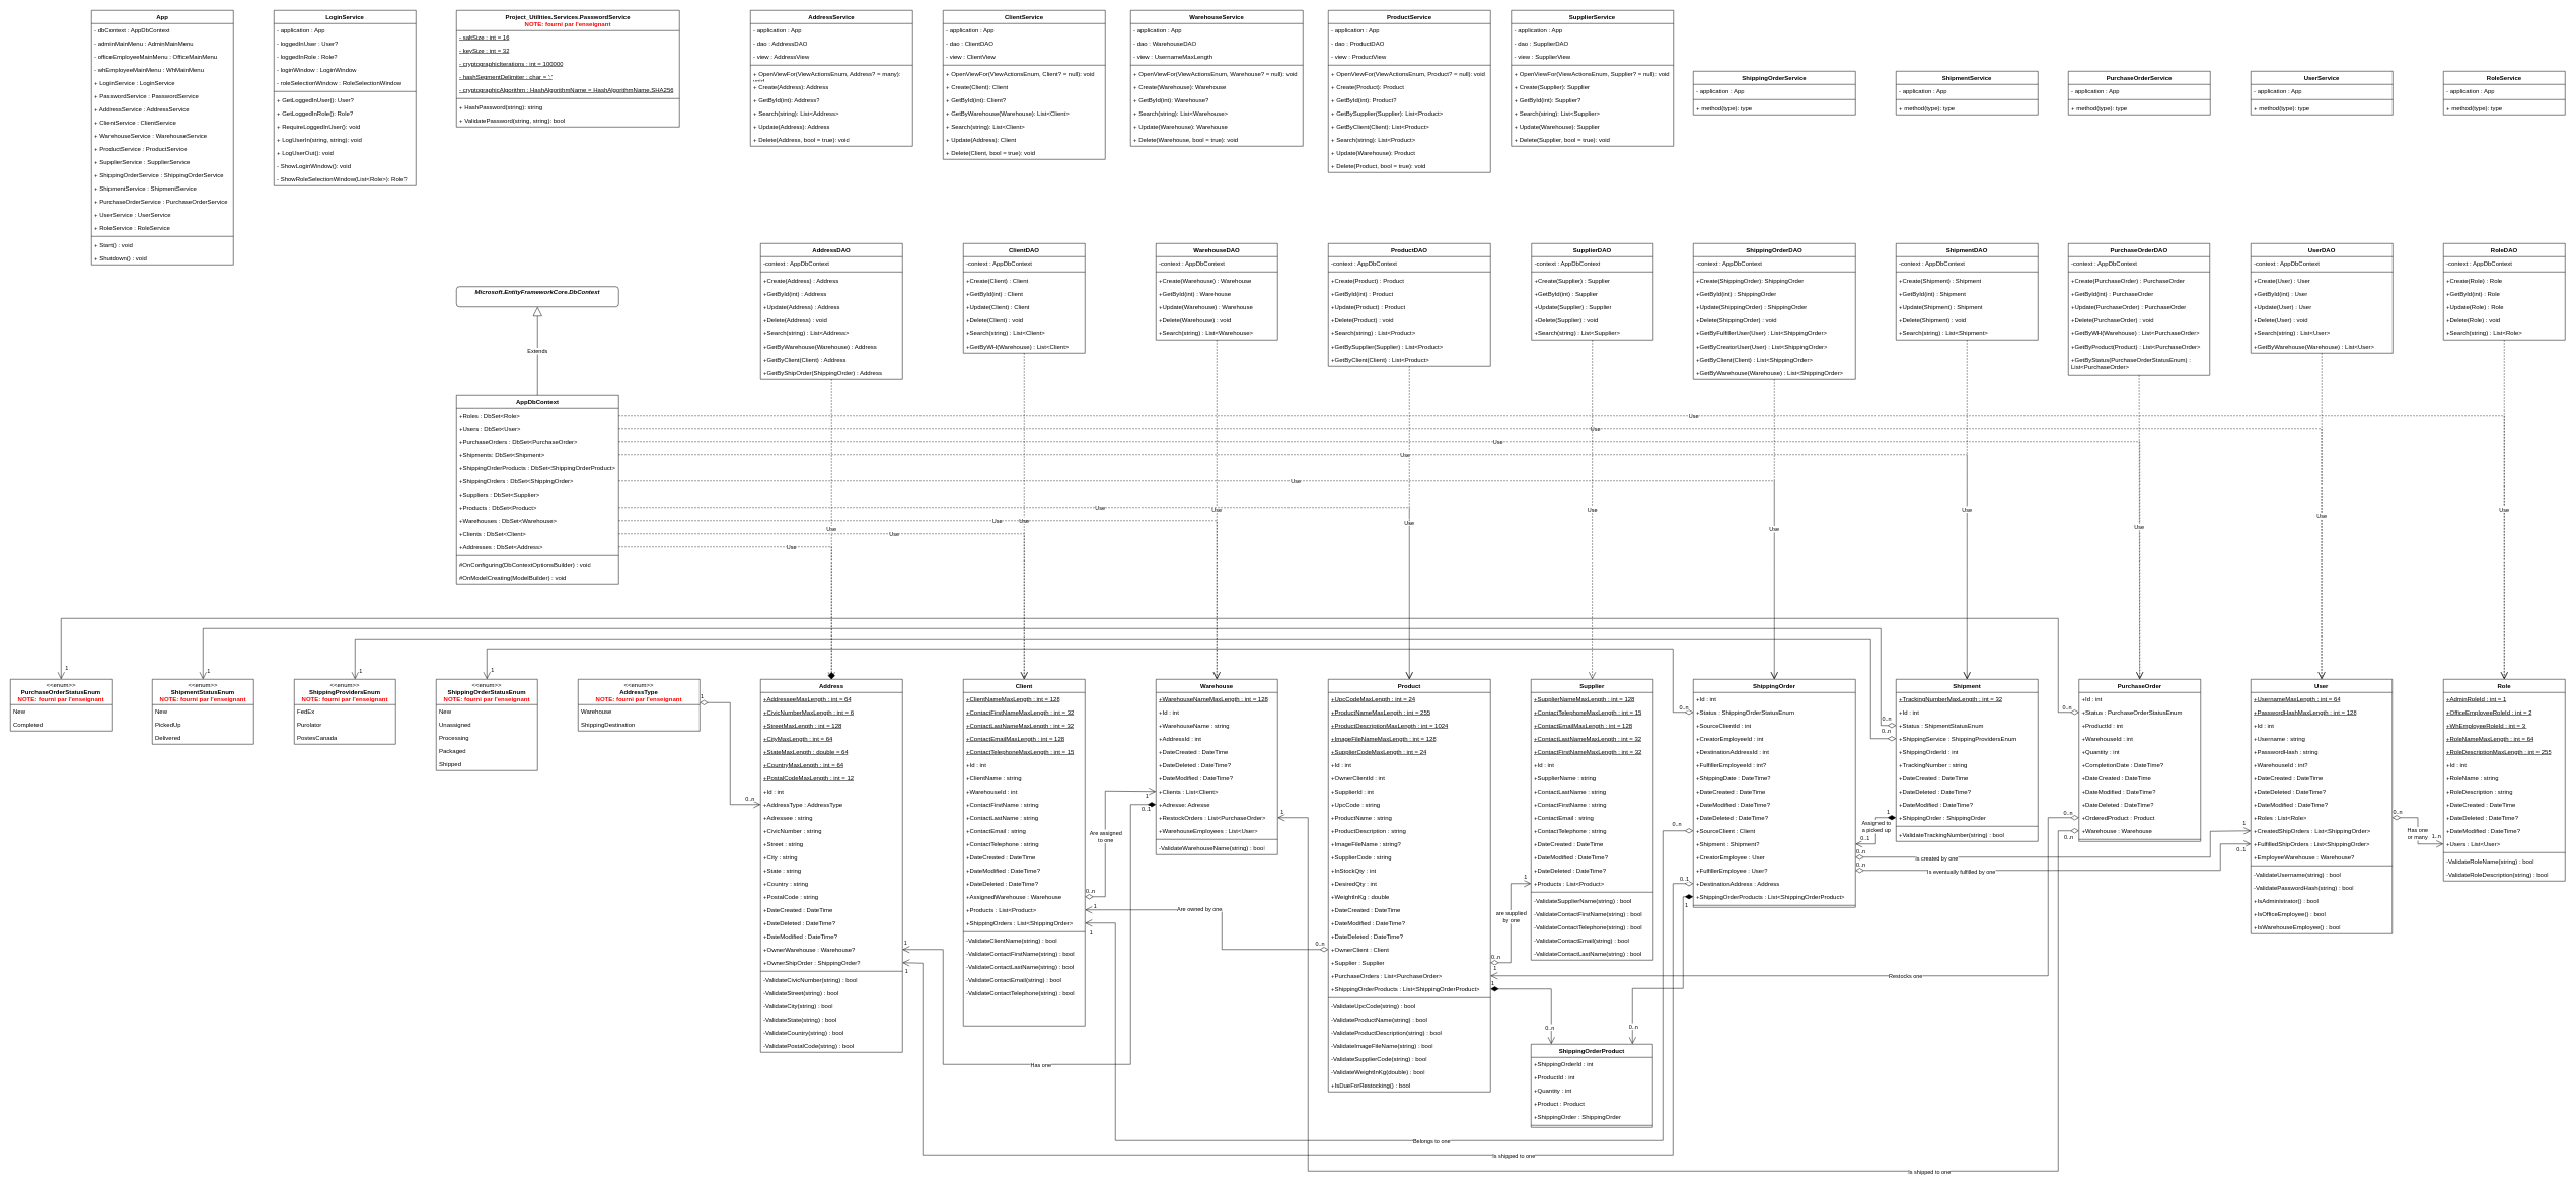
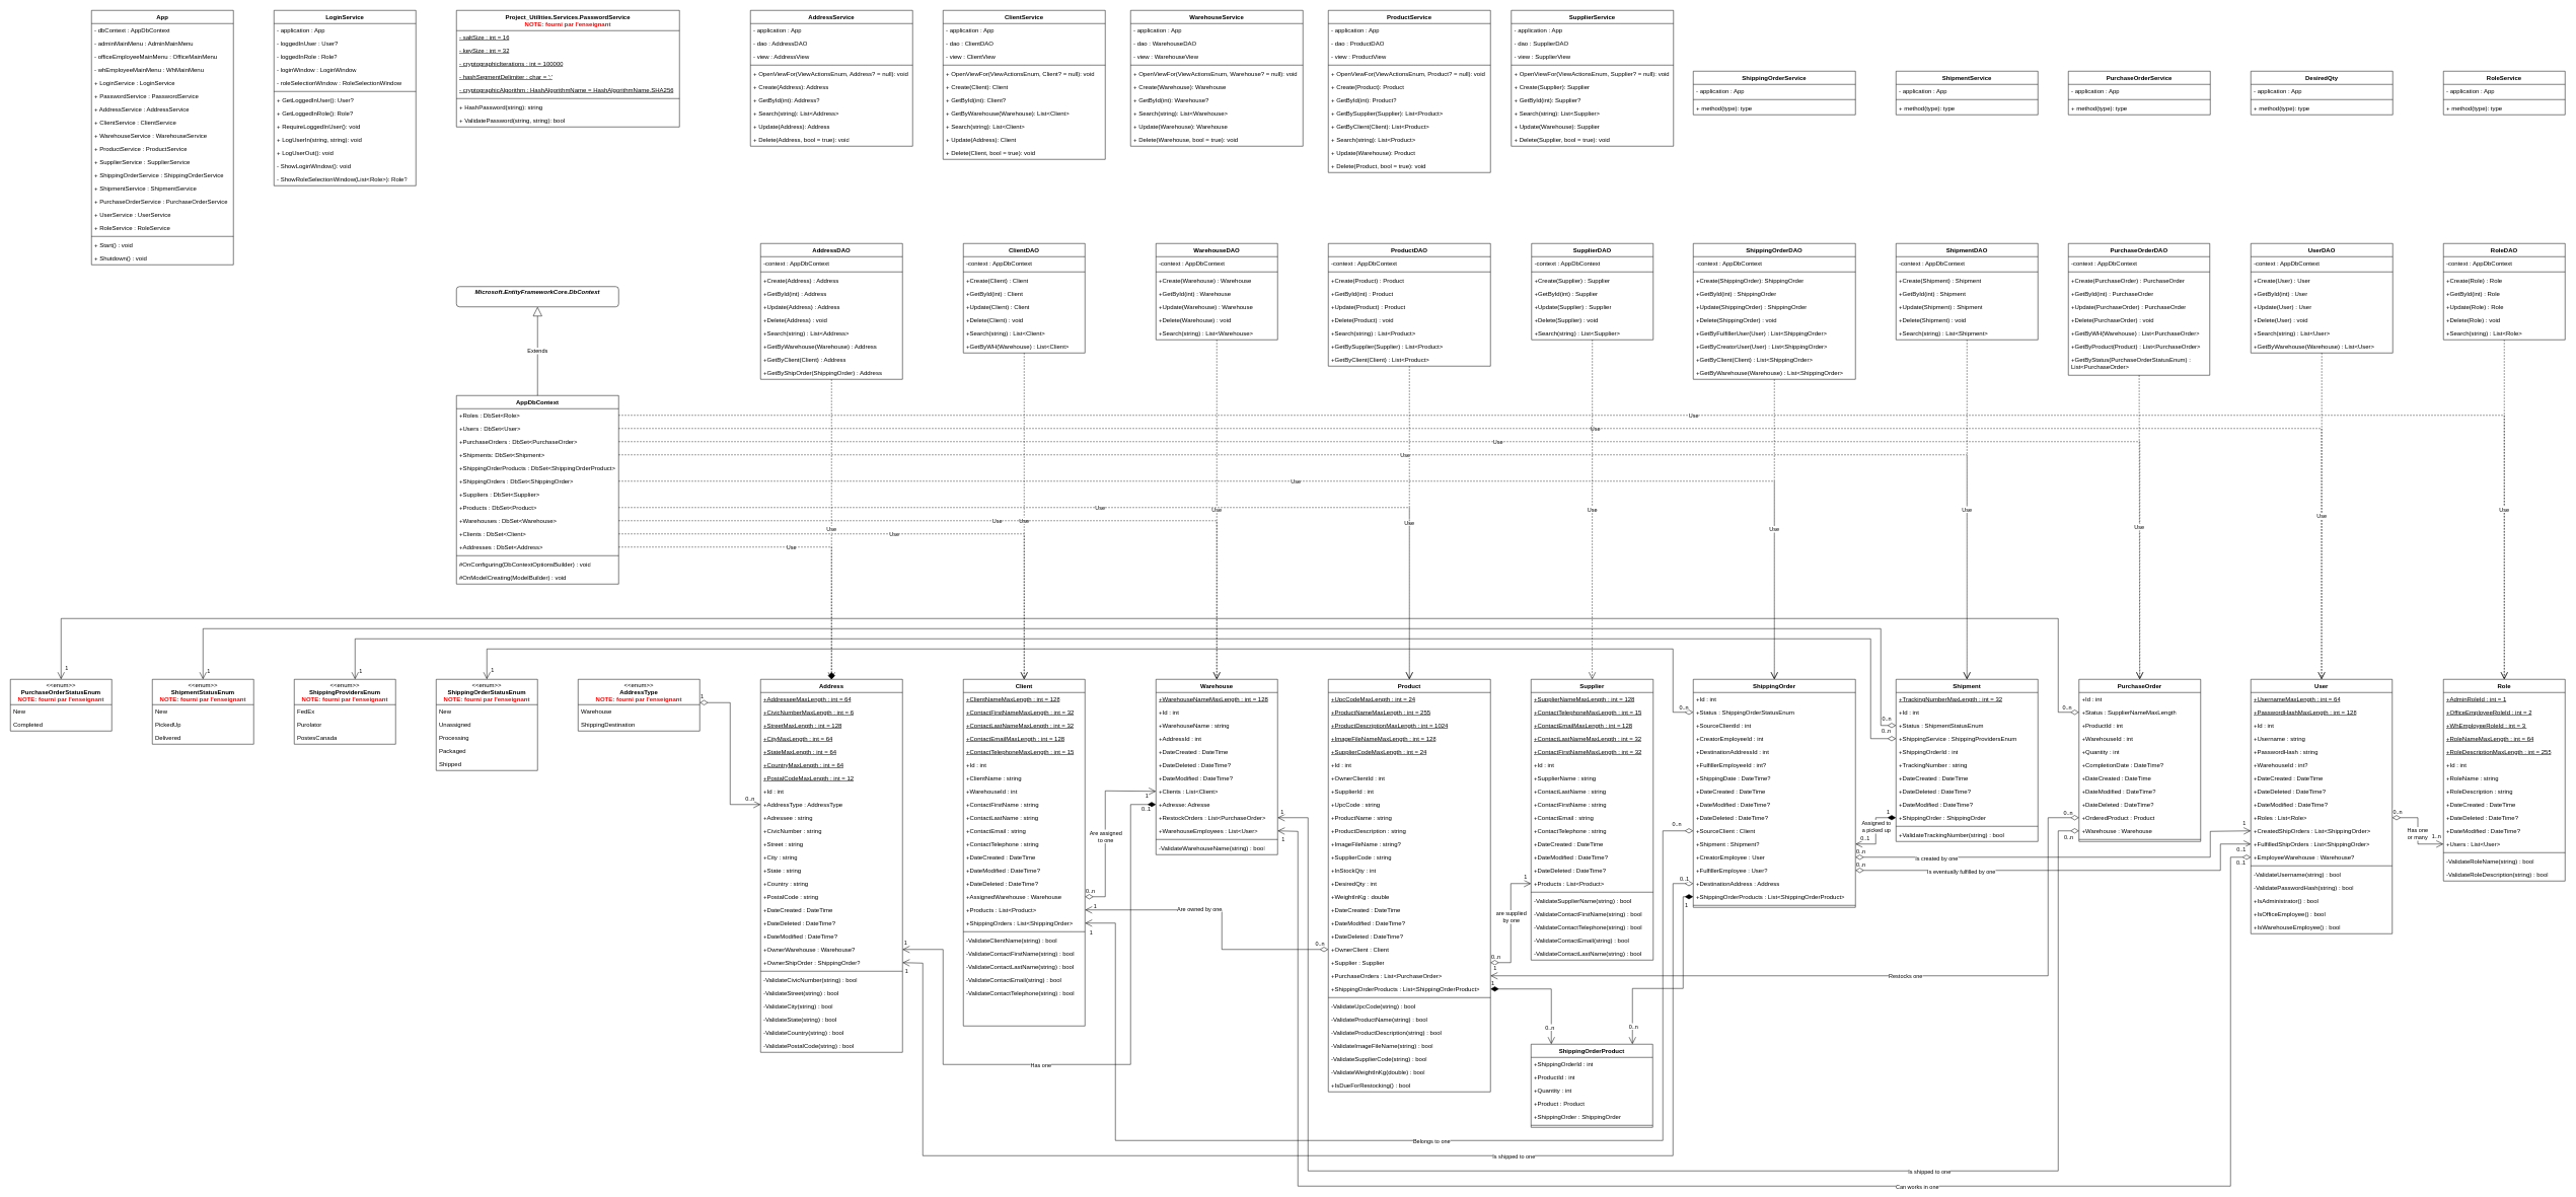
- <mxCell id="501" value="- view : UsernameMaxLength" style="text;strokeColor=none;fillColor=none;align=left;verticalAlign=top;spacingLeft=4;spacingRight=4;overflow=hidden;rotatable=0;points=[[0,0.5],[1,0.5]];portConstraint=eastwest;whiteSpace=wrap;html=1;" vertex="1" parent="498"><mxGeometry y="78" width="340" height="26" as="geometry" /></mxCell>
+ <mxCell id="501" value="- view : WarehouseView" style="text;strokeColor=none;fillColor=none;align=left;verticalAlign=top;spacingLeft=4;spacingRight=4;overflow=hidden;rotatable=0;points=[[0,0.5],[1,0.5]];portConstraint=eastwest;whiteSpace=wrap;html=1;" vertex="1" parent="498"><mxGeometry y="78" width="340" height="26" as="geometry" /></mxCell>
- <mxCell id="387" value="+ OpenViewFor(ViewActionsEnum, Address? = many): void" style="text;strokeColor=none;fillColor=none;align=left;verticalAlign=top;spacingLeft=4;spacingRight=4;overflow=hidden;rotatable=0;points=[[0,0.5],[1,0.5]];portConstraint=eastwest;whiteSpace=wrap;html=1;" parent="382" vertex="1"><mxGeometry y="112" width="320" height="26" as="geometry" /></mxCell>
+ <mxCell id="387" value="+ OpenViewFor(ViewActionsEnum, Address? = null): void" style="text;strokeColor=none;fillColor=none;align=left;verticalAlign=top;spacingLeft=4;spacingRight=4;overflow=hidden;rotatable=0;points=[[0,0.5],[1,0.5]];portConstraint=eastwest;whiteSpace=wrap;html=1;" parent="382" vertex="1"><mxGeometry y="112" width="320" height="26" as="geometry" /></mxCell>
- <mxCell id="417" value="UserService" style="swimlane;fontStyle=1;align=center;verticalAlign=top;childLayout=stackLayout;horizontal=1;startSize=26;horizontalStack=0;resizeParent=1;resizeParentMax=0;resizeLast=0;collapsible=1;marginBottom=0;whiteSpace=wrap;html=1;" parent="1" vertex="1"><mxGeometry x="4440" y="140" width="280" height="86" as="geometry" /></mxCell>
+ <mxCell id="417" value="DesiredQty" style="swimlane;fontStyle=1;align=center;verticalAlign=top;childLayout=stackLayout;horizontal=1;startSize=26;horizontalStack=0;resizeParent=1;resizeParentMax=0;resizeLast=0;collapsible=1;marginBottom=0;whiteSpace=wrap;html=1;" parent="1" vertex="1"><mxGeometry x="4440" y="140" width="280" height="86" as="geometry" /></mxCell>
- <mxCell id="169" value="+Status : PurchaseOrderStatusEnum" style="text;strokeColor=none;fillColor=none;align=left;verticalAlign=top;spacingLeft=4;spacingRight=4;overflow=hidden;rotatable=0;points=[[0,0.5],[1,0.5]];portConstraint=eastwest;whiteSpace=wrap;html=1;" parent="167" vertex="1"><mxGeometry y="52" width="240" height="26" as="geometry" /></mxCell>
+ <mxCell id="169" value="+Status : SupplierNameMaxLength" style="text;strokeColor=none;fillColor=none;align=left;verticalAlign=top;spacingLeft=4;spacingRight=4;overflow=hidden;rotatable=0;points=[[0,0.5],[1,0.5]];portConstraint=eastwest;whiteSpace=wrap;html=1;" parent="167" vertex="1"><mxGeometry y="52" width="240" height="26" as="geometry" /></mxCell>
- <mxCell id="32" value="&lt;u&gt;+StateMaxLength : double = 64&lt;/u&gt;" style="text;strokeColor=none;fillColor=none;align=left;verticalAlign=top;spacingLeft=4;spacingRight=4;overflow=hidden;rotatable=0;points=[[0,0.5],[1,0.5]];portConstraint=eastwest;whiteSpace=wrap;html=1;" parent="27" vertex="1"><mxGeometry y="130" width="280" height="26" as="geometry" /></mxCell>
+ <mxCell id="32" value="&lt;u&gt;+StateMaxLength : int = 64&lt;/u&gt;" style="text;strokeColor=none;fillColor=none;align=left;verticalAlign=top;spacingLeft=4;spacingRight=4;overflow=hidden;rotatable=0;points=[[0,0.5],[1,0.5]];portConstraint=eastwest;whiteSpace=wrap;html=1;" parent="27" vertex="1"><mxGeometry y="130" width="280" height="26" as="geometry" /></mxCell>
+ <mxCell id="240" value="0..1" style="endArrow=open;html=1;endSize=12;startArrow=diamondThin;startSize=14;startFill=0;edgeStyle=orthogonalEdgeStyle;align=left;verticalAlign=bottom;rounded=0;exitX=0;exitY=0.5;exitDx=0;exitDy=0;entryX=1;entryY=0.5;entryDx=0;entryDy=0;" parent="1" source="193" target="67" edge="1"><mxGeometry x="-0.964" y="10" relative="1" as="geometry"><mxPoint x="4120" y="1880" as="sourcePoint" /><mxPoint x="4280" y="1880" as="targetPoint" /><Array as="points"><mxPoint x="4400" y="1691" /><mxPoint x="4400" y="2340" /><mxPoint x="2560" y="2340" /><mxPoint x="2560" y="1640" /></Array><mxPoint as="offset" /></mxGeometry></mxCell>
+ <mxCell id="241" value="1" style="edgeLabel;html=1;align=center;verticalAlign=middle;resizable=0;points=[];" parent="240" vertex="1" connectable="0"><mxGeometry x="0.974" relative="1" as="geometry"><mxPoint x="-30" y="12" as="offset" /></mxGeometry></mxCell>
+ <mxCell id="242" value="Can works in one" style="edgeLabel;html=1;align=center;verticalAlign=middle;resizable=0;points=[];" parent="240" vertex="1" connectable="0"><mxGeometry x="-0.404" relative="1" as="geometry"><mxPoint x="-334" as="offset" /></mxGeometry></mxCell>
